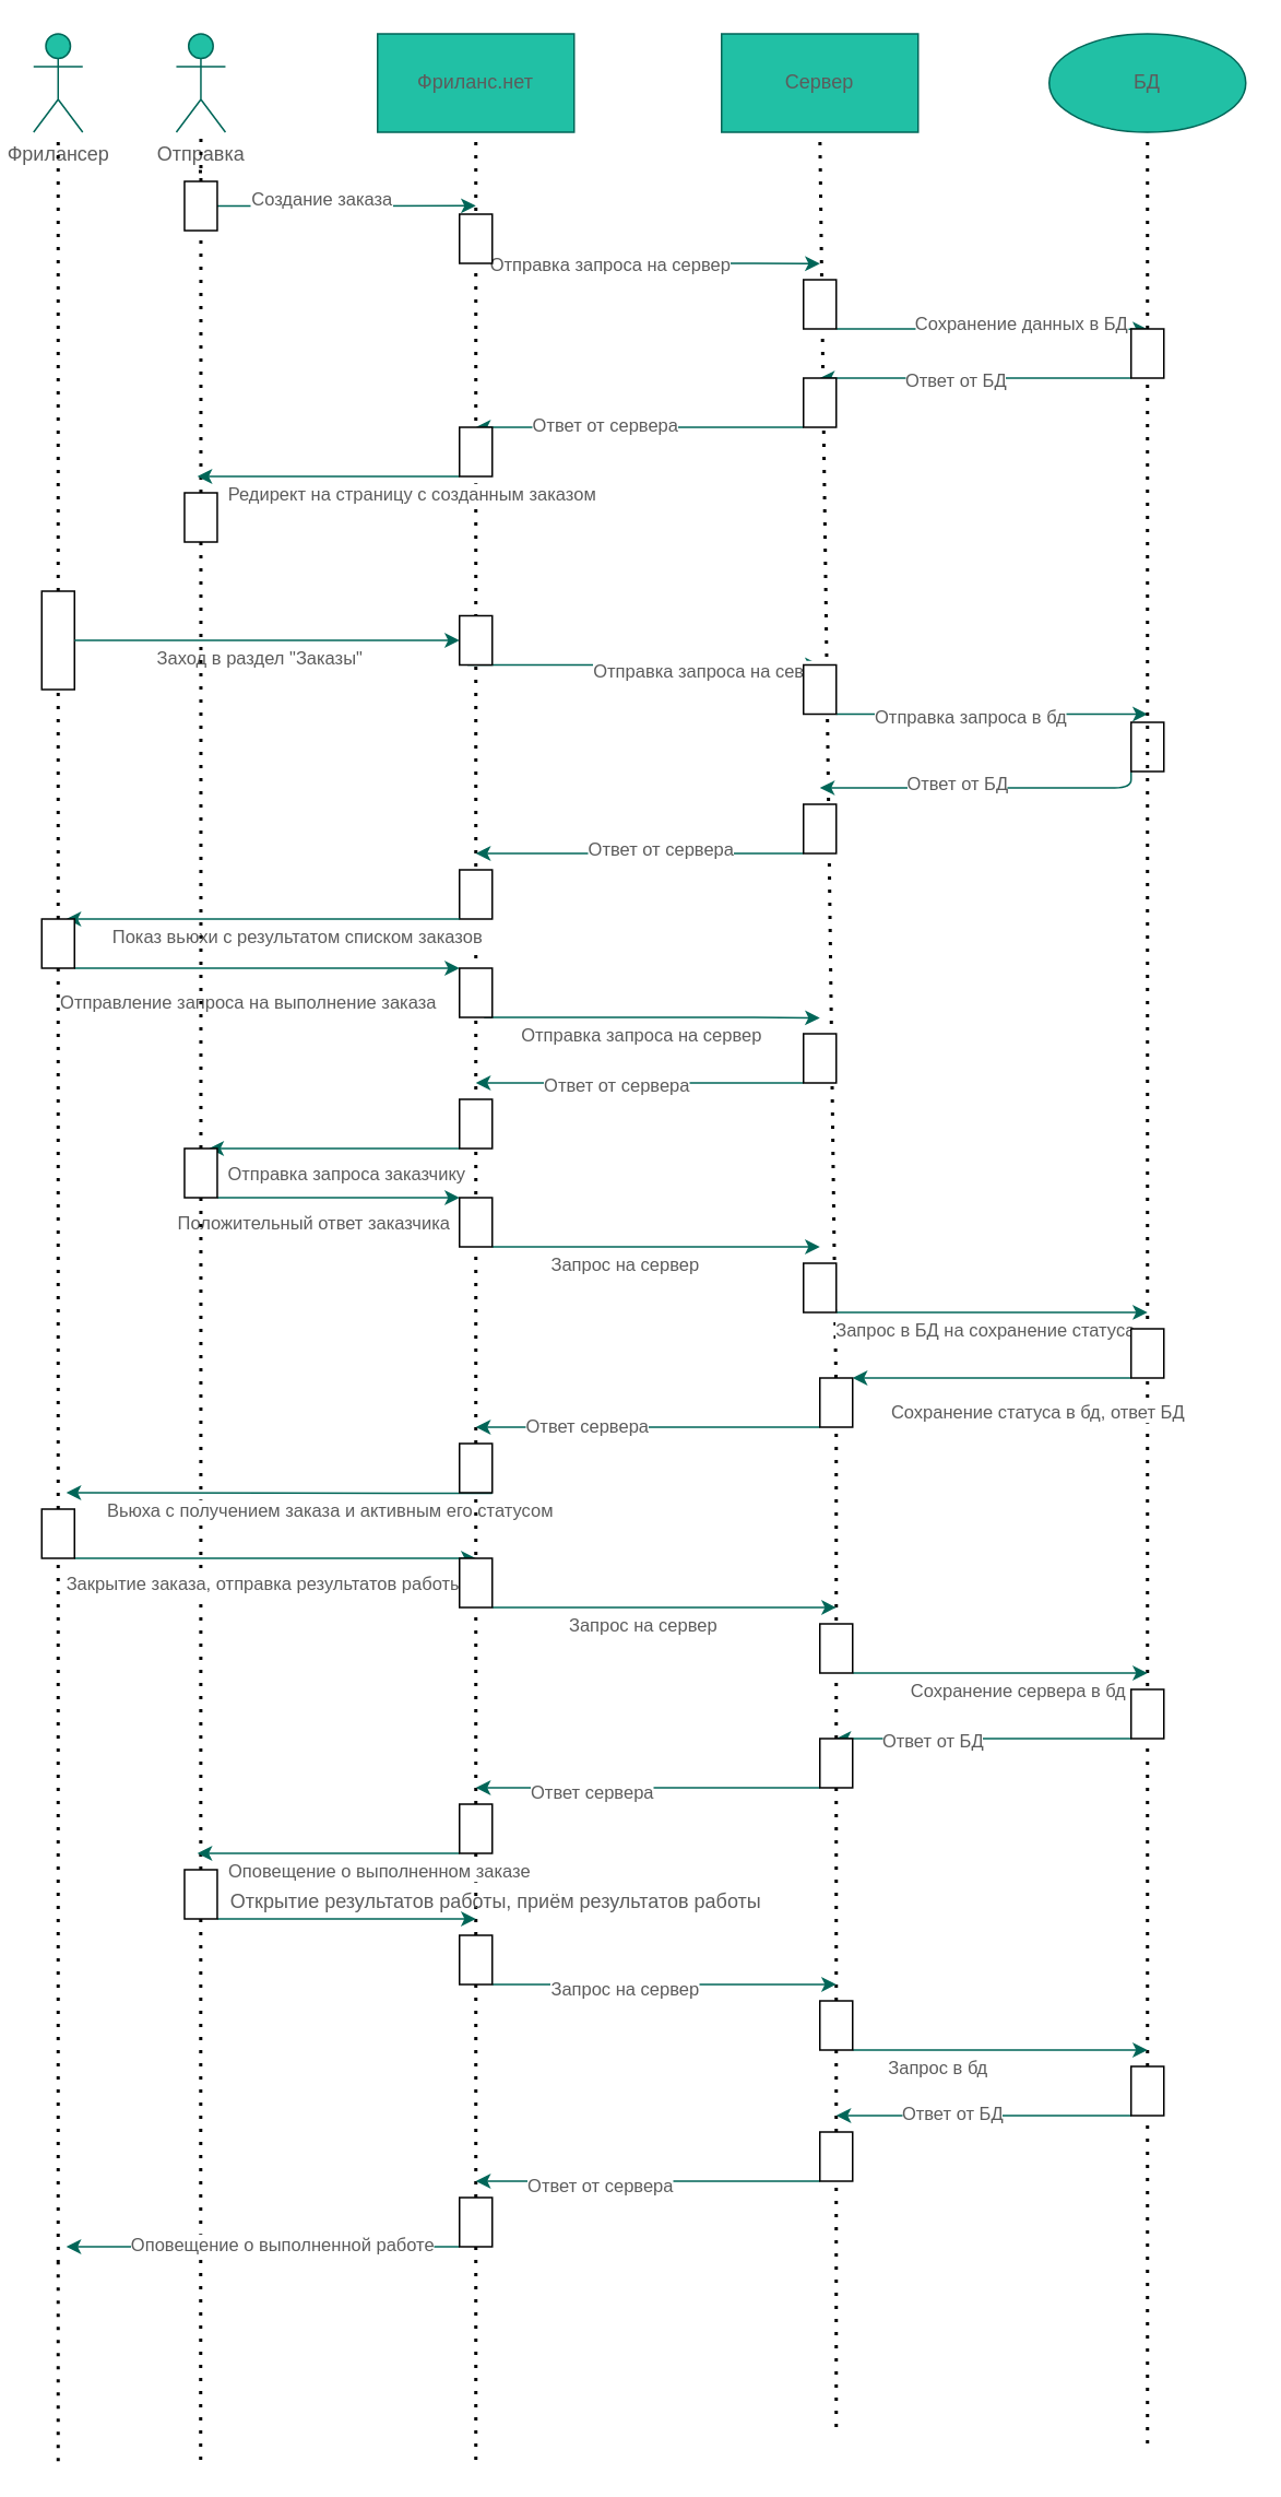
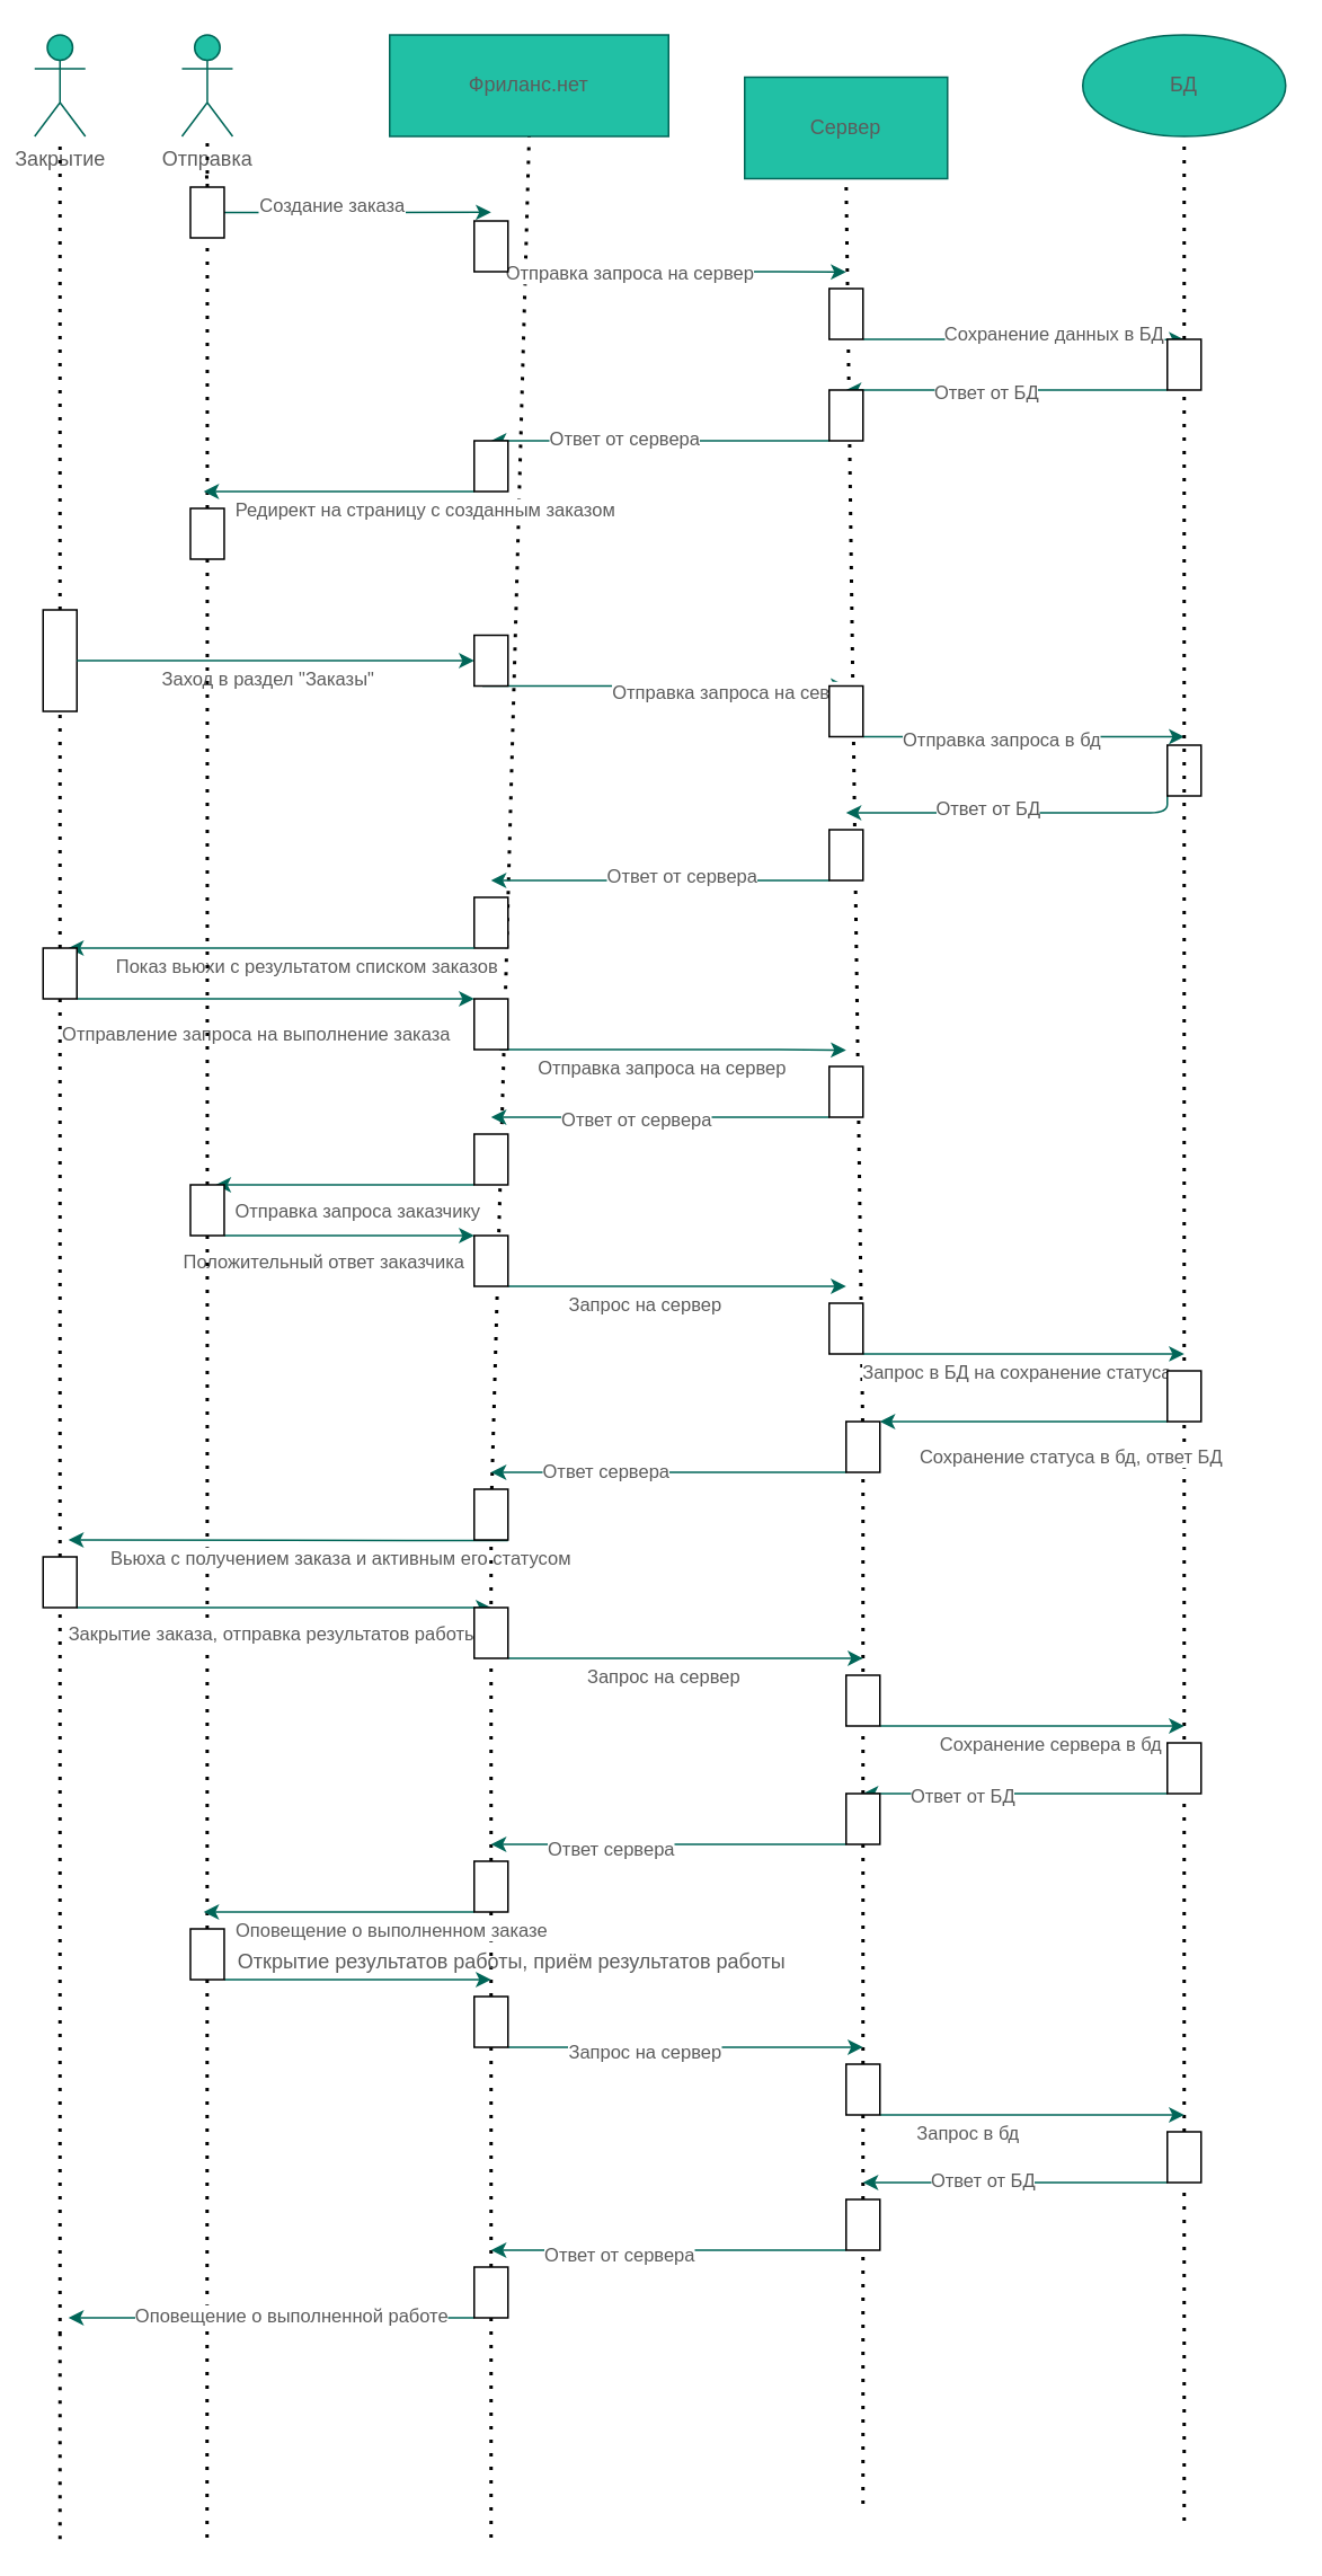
- <mxCell id="3" value="Фриланс.нет" style="rounded=0;whiteSpace=wrap;html=1;fillColor=#21C0A5;strokeColor=#006658;fontColor=#5C5C5C;" vertex="1" parent="1"><mxGeometry x="230" y="20" width="120" height="60" as="geometry" /></mxCell>
+ <mxCell id="3" value="Фриланс.нет" style="rounded=0;whiteSpace=wrap;html=1;fillColor=#21C0A5;strokeColor=#006658;fontColor=#5C5C5C;" vertex="1" parent="1"><mxGeometry x="230" y="20" width="165" height="60" as="geometry" /></mxCell>
- <mxCell id="5" value="Сервер" style="rounded=0;whiteSpace=wrap;html=1;fillColor=#21C0A5;strokeColor=#006658;fontColor=#5C5C5C;" vertex="1" parent="1"><mxGeometry x="440" y="20" width="120" height="60" as="geometry" /></mxCell>
+ <mxCell id="5" value="Сервер" style="rounded=0;whiteSpace=wrap;html=1;fillColor=#21C0A5;strokeColor=#006658;fontColor=#5C5C5C;" vertex="1" parent="1"><mxGeometry x="440" y="45" width="120" height="60" as="geometry" /></mxCell>
- <mxCell id="2" value="Фрилансер" style="shape=umlActor;verticalLabelPosition=bottom;verticalAlign=top;html=1;outlineConnect=0;fillColor=#21C0A5;strokeColor=#006658;fontColor=#5C5C5C;" vertex="1" parent="1"><mxGeometry x="20" y="20" width="30" height="60" as="geometry" /></mxCell>
+ <mxCell id="2" value="Закрытие" style="shape=umlActor;verticalLabelPosition=bottom;verticalAlign=top;html=1;outlineConnect=0;fillColor=#21C0A5;strokeColor=#006658;fontColor=#5C5C5C;" vertex="1" parent="1"><mxGeometry x="20" y="20" width="30" height="60" as="geometry" /></mxCell>
